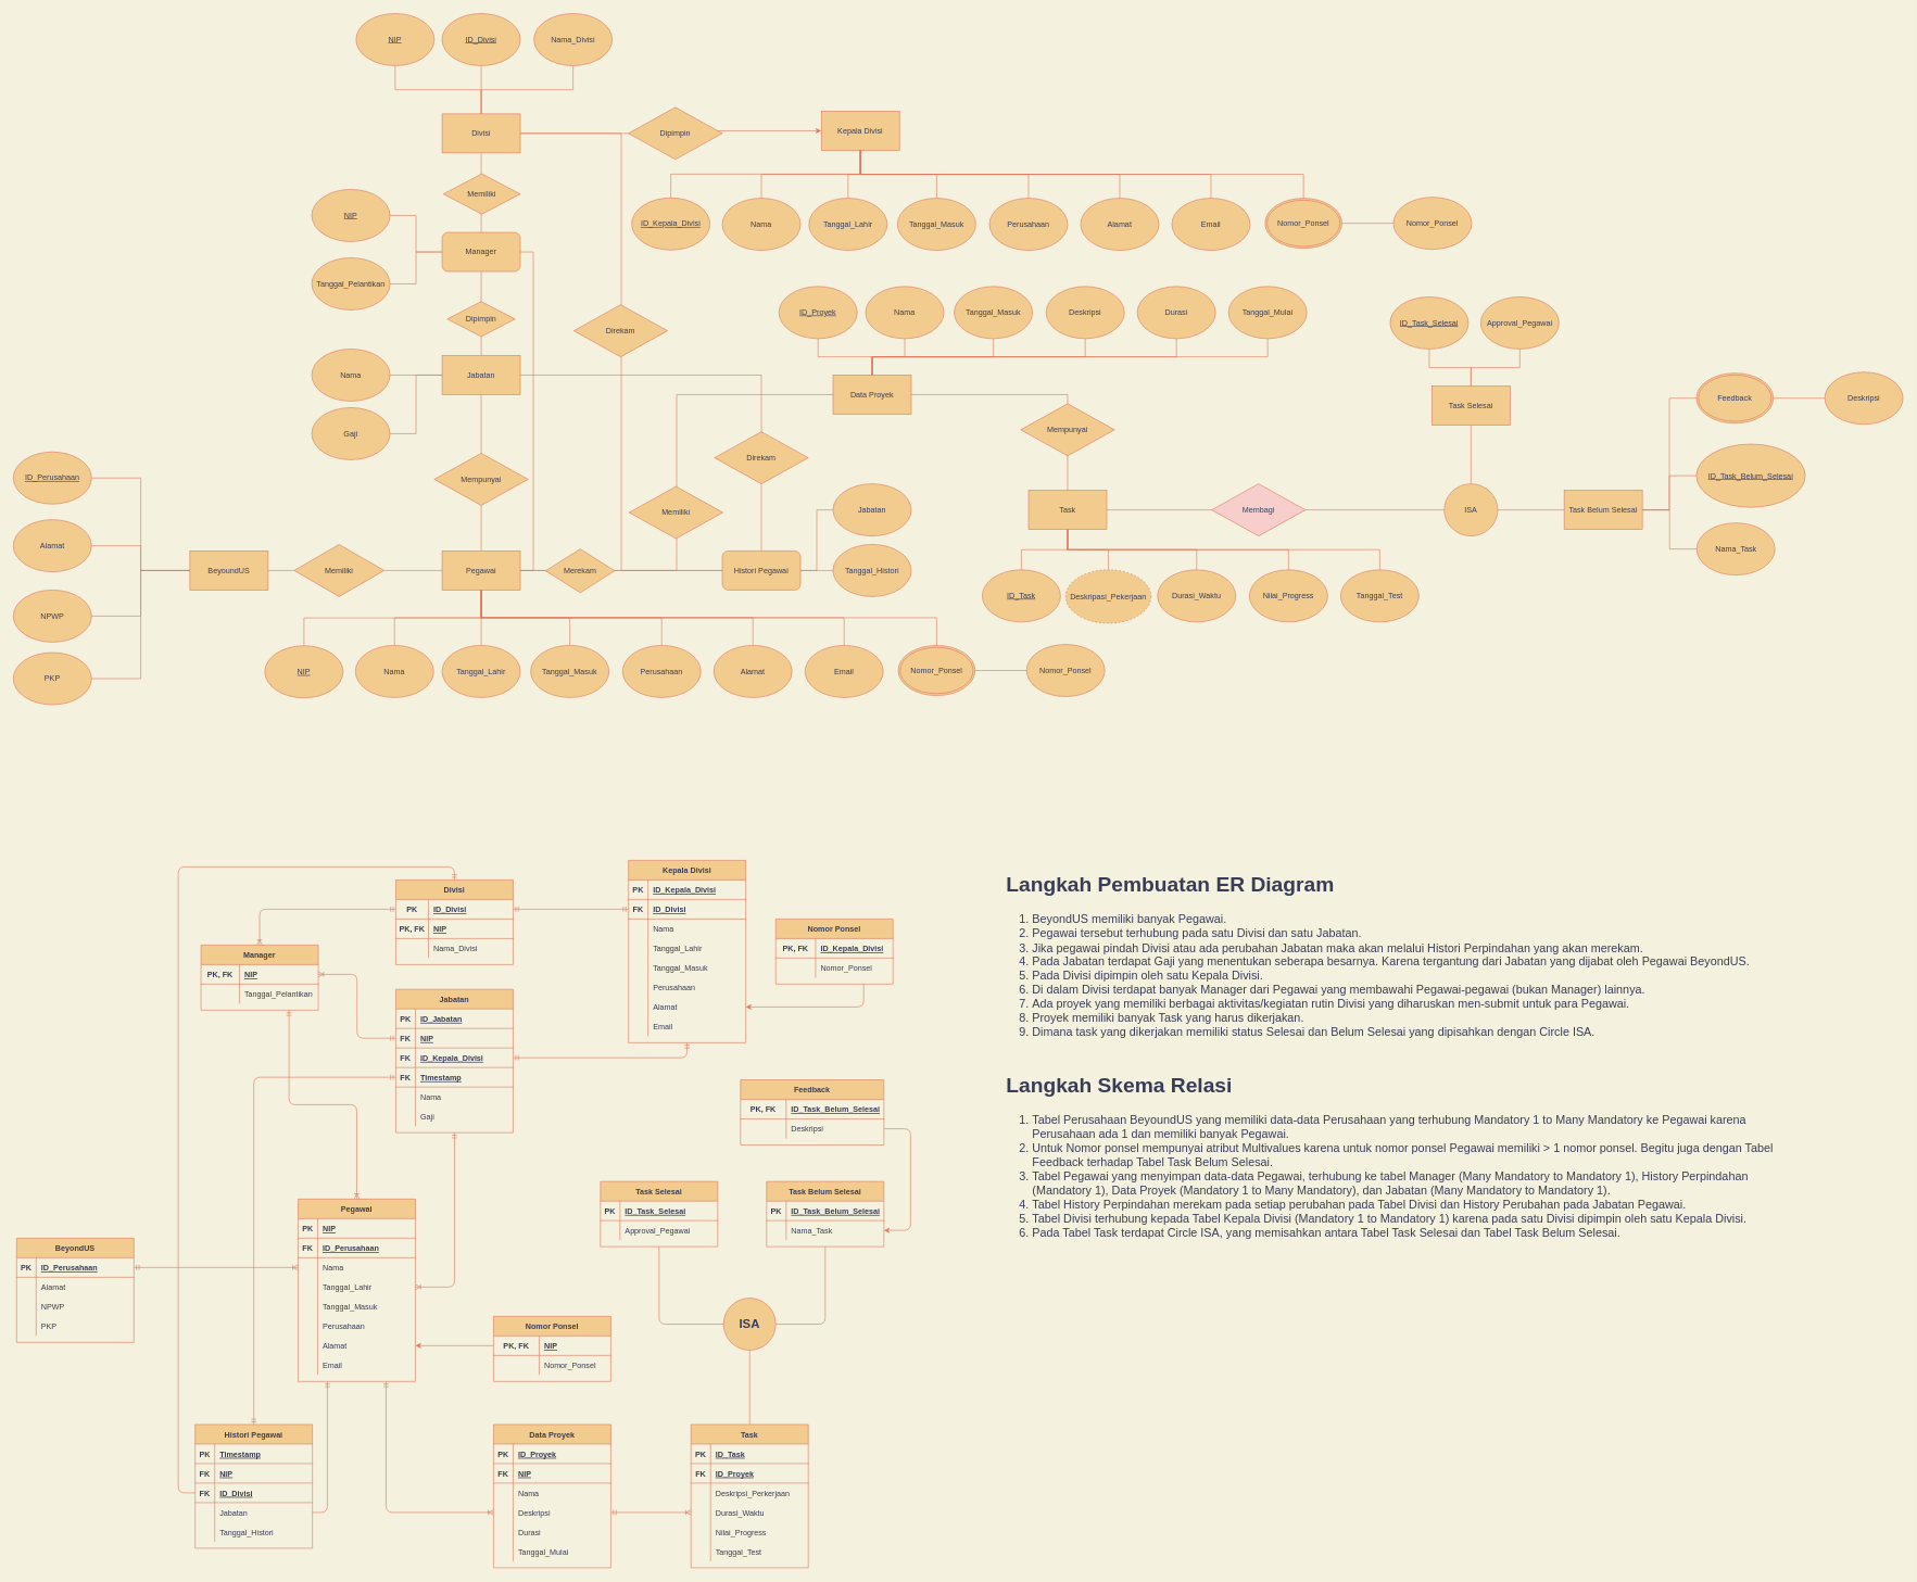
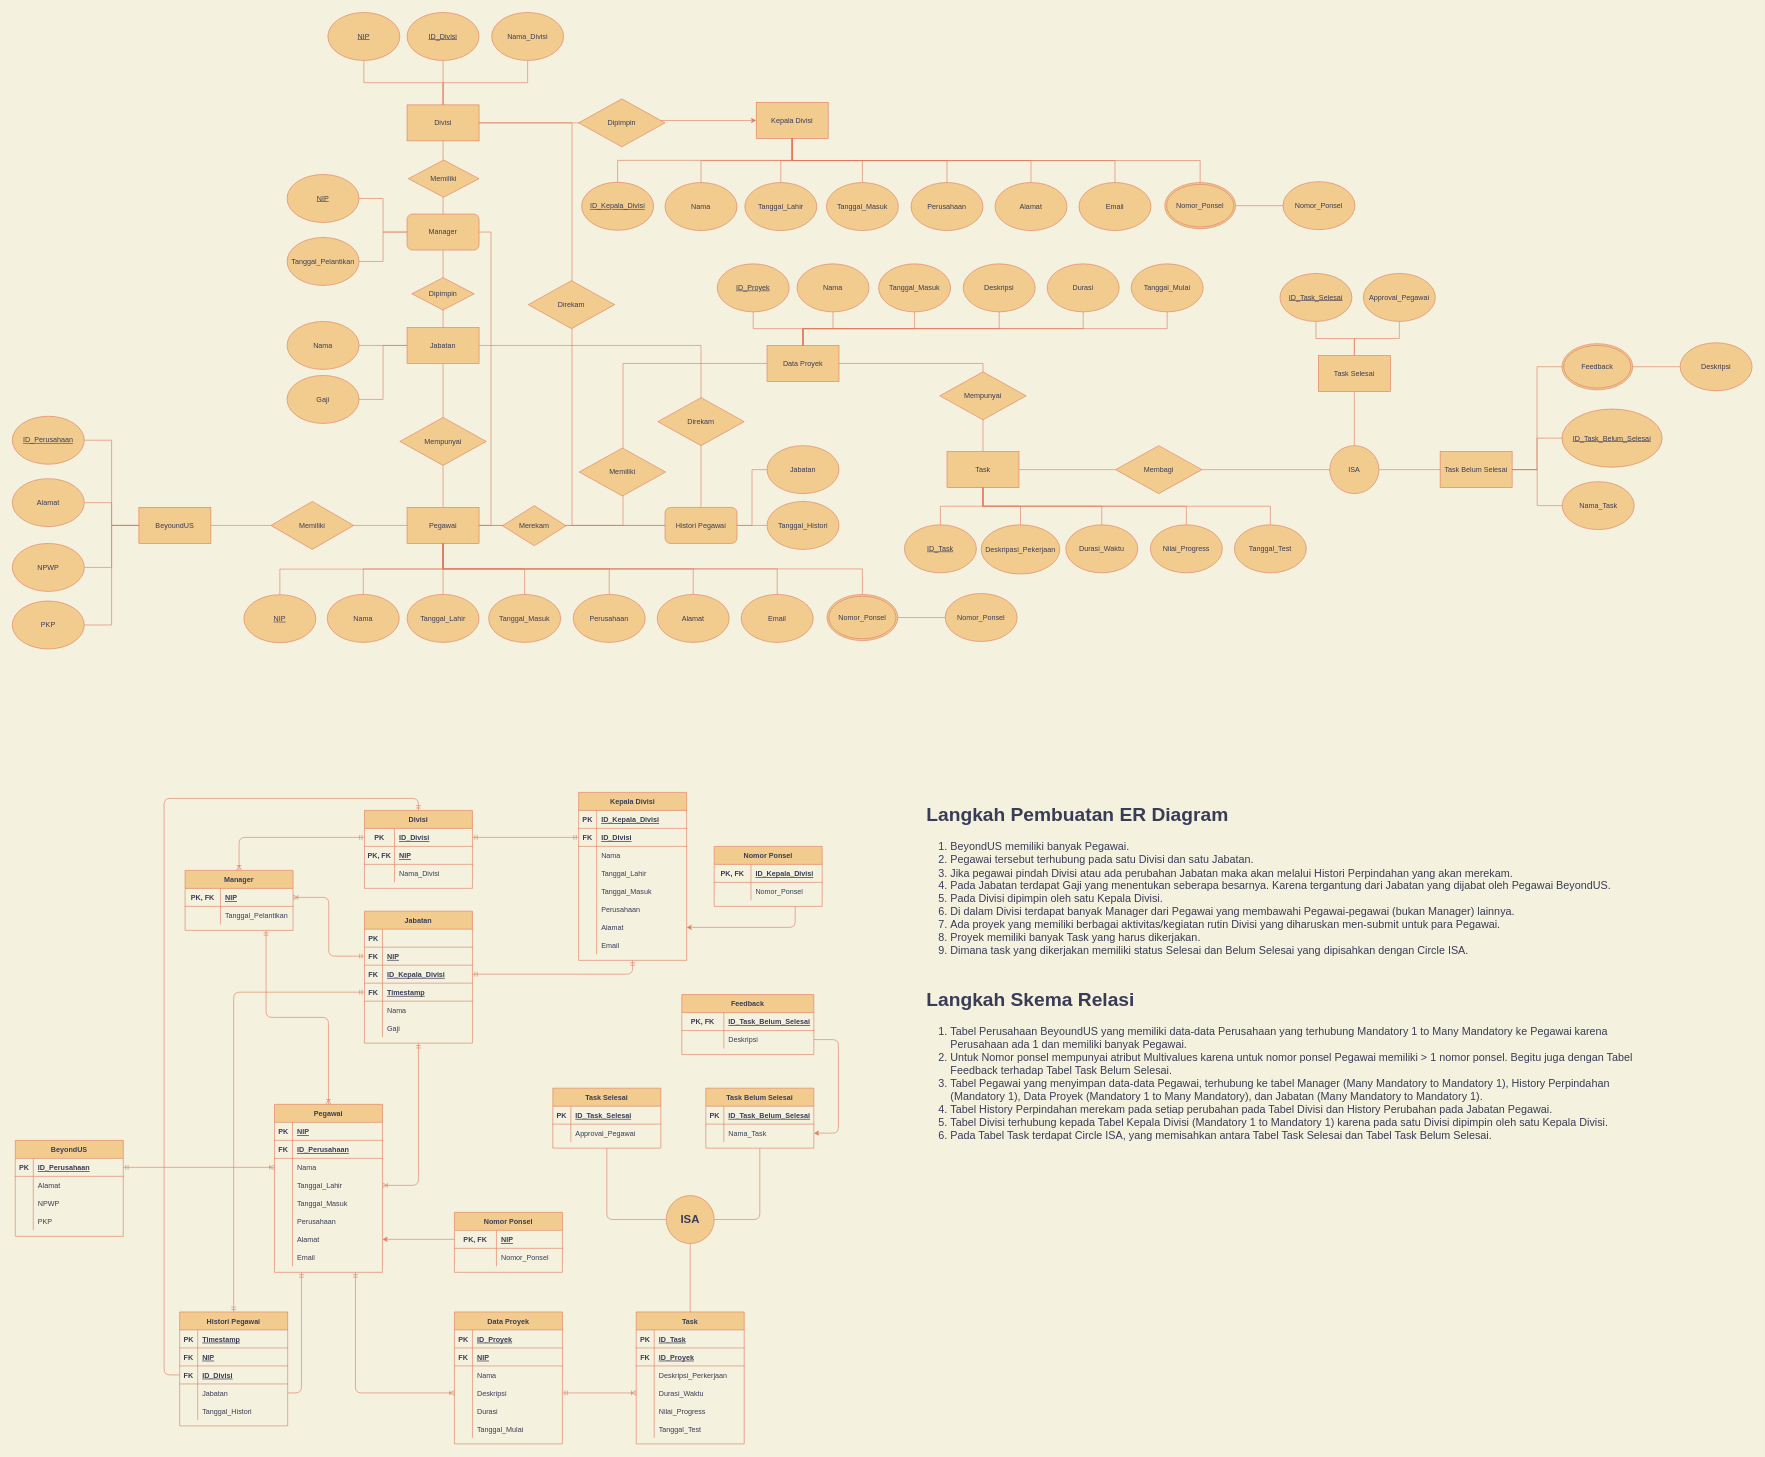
- <mxCell id="334" value="Membagi" style="rhombus;whiteSpace=wrap;html=1;rounded=0;fillColor=#f8cecc;strokeColor=#E07A5F;fontColor=#393C56;" parent="1" vertex="1"><mxGeometry x="1859" y="742" width="144" height="80" as="geometry" /></mxCell>
+ <mxCell id="334" value="Membagi" style="rhombus;whiteSpace=wrap;html=1;rounded=0;fillColor=#F2CC8F;strokeColor=#E07A5F;fontColor=#393C56;" parent="1" vertex="1"><mxGeometry x="1859" y="742" width="144" height="80" as="geometry" /></mxCell>
- <mxCell id="215" value="BeyoundUS" style="rounded=0;whiteSpace=wrap;html=1;fillColor=#F2CC8F;strokeColor=#E07A5F;fontColor=#393C56;" parent="1" vertex="1"><mxGeometry x="291" y="845" width="120" height="60" as="geometry" /></mxCell>
+ <mxCell id="215" value="BeyoundUS" style="rounded=0;whiteSpace=wrap;html=1;fillColor=#F2CC8F;strokeColor=#E07A5F;fontColor=#393C56;" parent="1" vertex="1"><mxGeometry x="231" y="845" width="120" height="60" as="geometry" /></mxCell>
- <mxCell id="313" value="Deskripasi_Pekerjaan" style="ellipse;whiteSpace=wrap;html=1;rounded=0;fillColor=#F2CC8F;strokeColor=#E07A5F;fontColor=#393C56;dashed=1;" parent="1" vertex="1"><mxGeometry x="1635" y="874" width="131" height="82" as="geometry" /></mxCell>
+ <mxCell id="313" value="Deskripasi_Pekerjaan" style="ellipse;whiteSpace=wrap;html=1;rounded=0;fillColor=#F2CC8F;strokeColor=#E07A5F;fontColor=#393C56;" parent="1" vertex="1"><mxGeometry x="1635" y="874" width="131" height="82" as="geometry" /></mxCell>
- <mxCell id="68" value="ID_Jabatan" style="shape=partialRectangle;connectable=0;fillColor=none;top=0;left=0;bottom=0;right=0;align=left;spacingLeft=6;fontStyle=5;overflow=hidden;strokeColor=#E07A5F;fontColor=#393C56;" parent="66" vertex="1"><mxGeometry x="30" width="150" height="30" as="geometry" /></mxCell>
